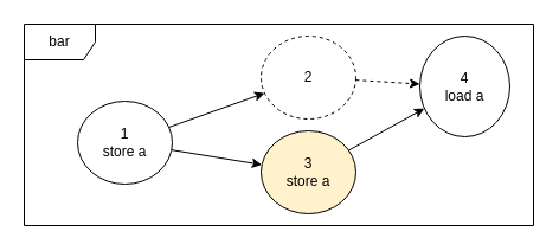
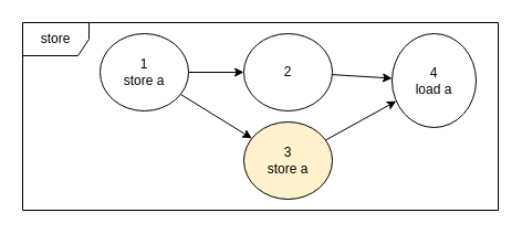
- <mxCell id="2" value="bar" style="shape=umlFrame;whiteSpace=wrap;html=1;" parent="1" vertex="1"><mxGeometry x="20" y="20" width="430" height="170" as="geometry" /></mxCell>
+ <mxCell id="2" value="store" style="shape=umlFrame;whiteSpace=wrap;html=1;" parent="1" vertex="1"><mxGeometry x="20" y="20" width="430" height="170" as="geometry" /></mxCell>
- <mxCell id="5" value="2" style="ellipse;whiteSpace=wrap;html=1;dashed=1;" parent="1" vertex="1"><mxGeometry x="220" y="30" width="80" height="70" as="geometry" /></mxCell>
+ <mxCell id="5" value="2" style="ellipse;whiteSpace=wrap;html=1;" parent="1" vertex="1"><mxGeometry x="220" y="30" width="80" height="70" as="geometry" /></mxCell>
- <mxCell id="8" value="" style="endArrow=classic;html=1;rounded=0;dashed=1;" parent="1" source="5" target="6" edge="1"><mxGeometry width="50" height="50" relative="1" as="geometry"><mxPoint x="100" y="380" as="sourcePoint" /><mxPoint x="460" as="targetPoint" y="-30" /></mxGeometry></mxCell>
+ <mxCell id="8" value="" style="endArrow=classic;html=1;rounded=0;" parent="1" source="5" target="6" edge="1"><mxGeometry width="50" height="50" relative="1" as="geometry"><mxPoint x="100" y="380" as="sourcePoint" /><mxPoint x="460" as="targetPoint" y="-30" /></mxGeometry></mxCell>
- <mxCell id="3" value="1&lt;br&gt;store a" style="ellipse;whiteSpace=wrap;html=1;" parent="1" vertex="1"><mxGeometry x="65" y="85" width="80" height="70" as="geometry" /></mxCell>
+ <mxCell id="3" value="1&lt;br&gt;store a" style="ellipse;whiteSpace=wrap;html=1;" parent="1" vertex="1"><mxGeometry x="90" y="30" width="80" height="70" as="geometry" /></mxCell>
